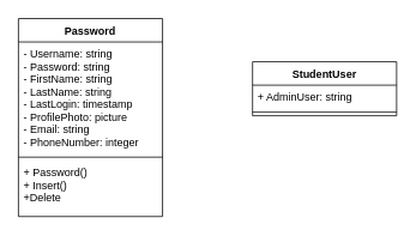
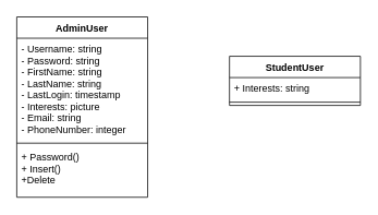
- <mxCell id="2" value="Password" style="swimlane;fontStyle=1;align=center;verticalAlign=top;childLayout=stackLayout;horizontal=1;startSize=26;horizontalStack=0;resizeParent=1;resizeParentMax=0;resizeLast=0;collapsible=1;marginBottom=0;" parent="1" vertex="1"><mxGeometry x="20" y="20" width="160" height="220" as="geometry" /></mxCell>
+ <mxCell id="2" value="AdminUser" style="swimlane;fontStyle=1;align=center;verticalAlign=top;childLayout=stackLayout;horizontal=1;startSize=26;horizontalStack=0;resizeParent=1;resizeParentMax=0;resizeLast=0;collapsible=1;marginBottom=0;" parent="1" vertex="1"><mxGeometry x="20" y="20" width="160" height="220" as="geometry" /></mxCell>
- <mxCell id="3" value="- Username: string&#10;- Password: string&#10;- FirstName: string&#10;- LastName: string&#10;- LastLogin: timestamp&#10;- ProfilePhoto: picture&#10;- Email: string&#10;- PhoneNumber: integer&#10;" style="text;strokeColor=none;fillColor=none;align=left;verticalAlign=top;spacingLeft=4;spacingRight=4;overflow=hidden;rotatable=0;points=[[0,0.5],[1,0.5]];portConstraint=eastwest;" parent="2" vertex="1"><mxGeometry y="26" width="160" height="124" as="geometry" /></mxCell>
+ <mxCell id="3" value="- Username: string&#10;- Password: string&#10;- FirstName: string&#10;- LastName: string&#10;- LastLogin: timestamp&#10;- Interests: picture&#10;- Email: string&#10;- PhoneNumber: integer&#10;" style="text;strokeColor=none;fillColor=none;align=left;verticalAlign=top;spacingLeft=4;spacingRight=4;overflow=hidden;rotatable=0;points=[[0,0.5],[1,0.5]];portConstraint=eastwest;" parent="2" vertex="1"><mxGeometry y="26" width="160" height="124" as="geometry" /></mxCell>
- <mxCell id="7" value="+ AdminUser: string" style="text;strokeColor=none;fillColor=none;align=left;verticalAlign=top;spacingLeft=4;spacingRight=4;overflow=hidden;rotatable=0;points=[[0,0.5],[1,0.5]];portConstraint=eastwest;" parent="6" vertex="1"><mxGeometry y="26" width="160" height="26" as="geometry" /></mxCell>
+ <mxCell id="7" value="+ Interests: string" style="text;strokeColor=none;fillColor=none;align=left;verticalAlign=top;spacingLeft=4;spacingRight=4;overflow=hidden;rotatable=0;points=[[0,0.5],[1,0.5]];portConstraint=eastwest;" parent="6" vertex="1"><mxGeometry y="26" width="160" height="26" as="geometry" /></mxCell>
